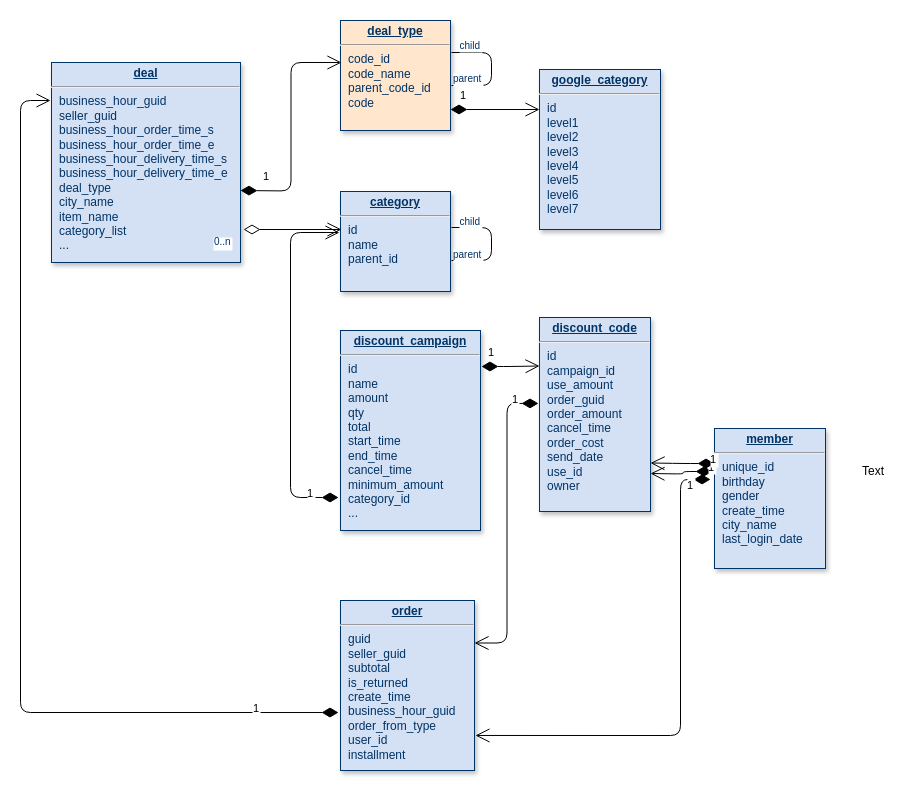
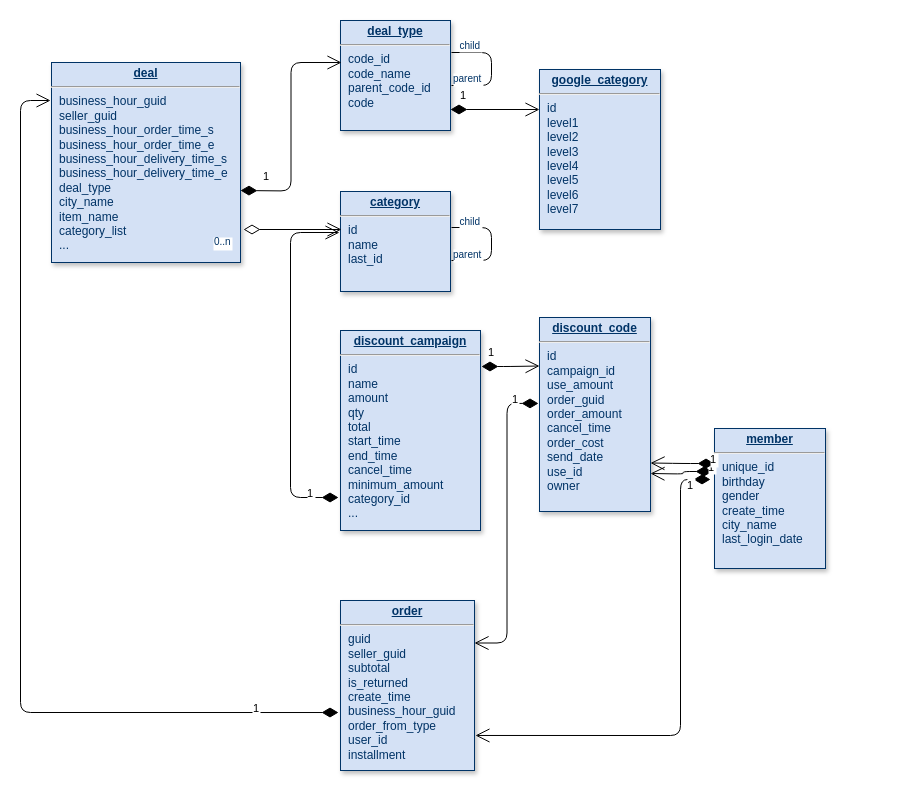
- <mxCell id="2" value="&lt;p style=&quot;margin: 0px ; margin-top: 4px ; text-align: center ; text-decoration: underline&quot;&gt;&lt;b&gt;deal_type&lt;/b&gt;&lt;/p&gt;&lt;hr&gt;&lt;p style=&quot;margin: 0px ; margin-left: 8px&quot;&gt;code_id&lt;/p&gt;&lt;p style=&quot;margin: 0px ; margin-left: 8px&quot;&gt;code_name&lt;/p&gt;&lt;p style=&quot;margin: 0px ; margin-left: 8px&quot;&gt;parent_code_id&lt;/p&gt;&lt;p style=&quot;margin: 0px ; margin-left: 8px&quot;&gt;code&lt;/p&gt;" style="verticalAlign=top;align=left;overflow=fill;fontSize=12;fontFamily=Helvetica;html=1;strokeColor=#003366;shadow=1;fillColor=#ffe6cc;fontColor=#003366;" parent="1" vertex="1"><mxGeometry x="340" y="20" width="110" height="110" as="geometry" /></mxCell>
+ <mxCell id="2" value="&lt;p style=&quot;margin: 0px ; margin-top: 4px ; text-align: center ; text-decoration: underline&quot;&gt;&lt;b&gt;deal_type&lt;/b&gt;&lt;/p&gt;&lt;hr&gt;&lt;p style=&quot;margin: 0px ; margin-left: 8px&quot;&gt;code_id&lt;/p&gt;&lt;p style=&quot;margin: 0px ; margin-left: 8px&quot;&gt;code_name&lt;/p&gt;&lt;p style=&quot;margin: 0px ; margin-left: 8px&quot;&gt;parent_code_id&lt;/p&gt;&lt;p style=&quot;margin: 0px ; margin-left: 8px&quot;&gt;code&lt;/p&gt;" style="verticalAlign=top;align=left;overflow=fill;fontSize=12;fontFamily=Helvetica;html=1;strokeColor=#003366;shadow=1;fillColor=#D4E1F5;fontColor=#003366" parent="1" vertex="1"><mxGeometry x="340" y="20" width="110" height="110" as="geometry" /></mxCell>
- <mxCell id="4" value="&lt;p style=&quot;margin: 0px ; margin-top: 4px ; text-align: center ; text-decoration: underline&quot;&gt;&lt;b&gt;category&lt;/b&gt;&lt;/p&gt;&lt;hr&gt;&lt;p style=&quot;margin: 0px ; margin-left: 8px&quot;&gt;id&lt;/p&gt;&lt;p style=&quot;margin: 0px ; margin-left: 8px&quot;&gt;name&lt;/p&gt;&lt;p style=&quot;margin: 0px ; margin-left: 8px&quot;&gt;parent_id&lt;/p&gt;" style="verticalAlign=top;align=left;overflow=fill;fontSize=12;fontFamily=Helvetica;html=1;strokeColor=#003366;shadow=1;fillColor=#D4E1F5;fontColor=#003366" parent="1" vertex="1"><mxGeometry x="340" y="191" width="110" height="100" as="geometry" /></mxCell>
+ <mxCell id="4" value="&lt;p style=&quot;margin: 0px ; margin-top: 4px ; text-align: center ; text-decoration: underline&quot;&gt;&lt;b&gt;category&lt;/b&gt;&lt;/p&gt;&lt;hr&gt;&lt;p style=&quot;margin: 0px ; margin-left: 8px&quot;&gt;id&lt;/p&gt;&lt;p style=&quot;margin: 0px ; margin-left: 8px&quot;&gt;name&lt;/p&gt;&lt;p style=&quot;margin: 0px ; margin-left: 8px&quot;&gt;last_id&lt;/p&gt;" style="verticalAlign=top;align=left;overflow=fill;fontSize=12;fontFamily=Helvetica;html=1;strokeColor=#003366;shadow=1;fillColor=#D4E1F5;fontColor=#003366" parent="1" vertex="1"><mxGeometry x="340" y="191" width="110" height="100" as="geometry" /></mxCell>
- <mxCell id="26" value="Text" style="text;html=1;resizable=0;points=[];autosize=1;align=left;verticalAlign=top;spacingTop=-4;" vertex="1" parent="1"><mxGeometry x="860" y="461" width="40" height="20" as="geometry" /></mxCell>
